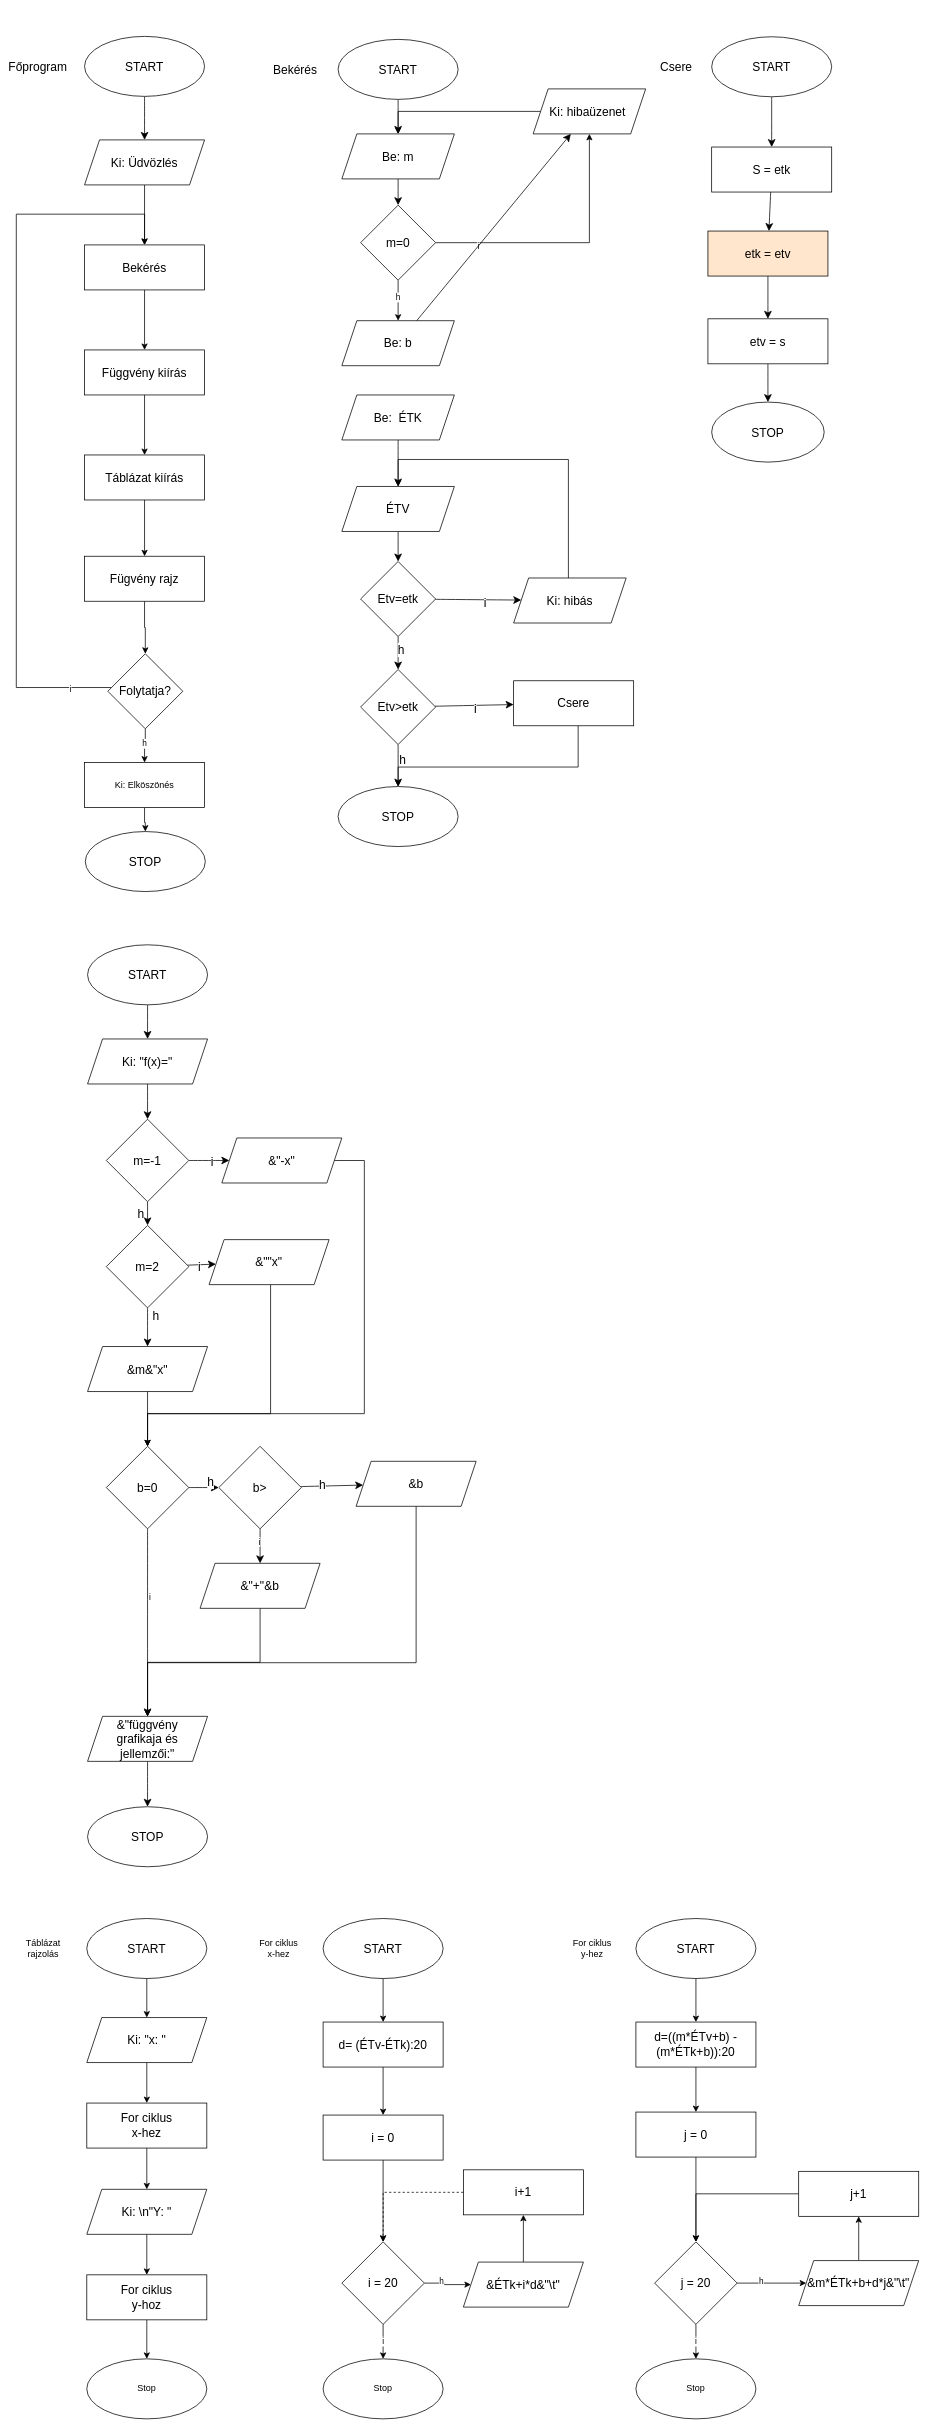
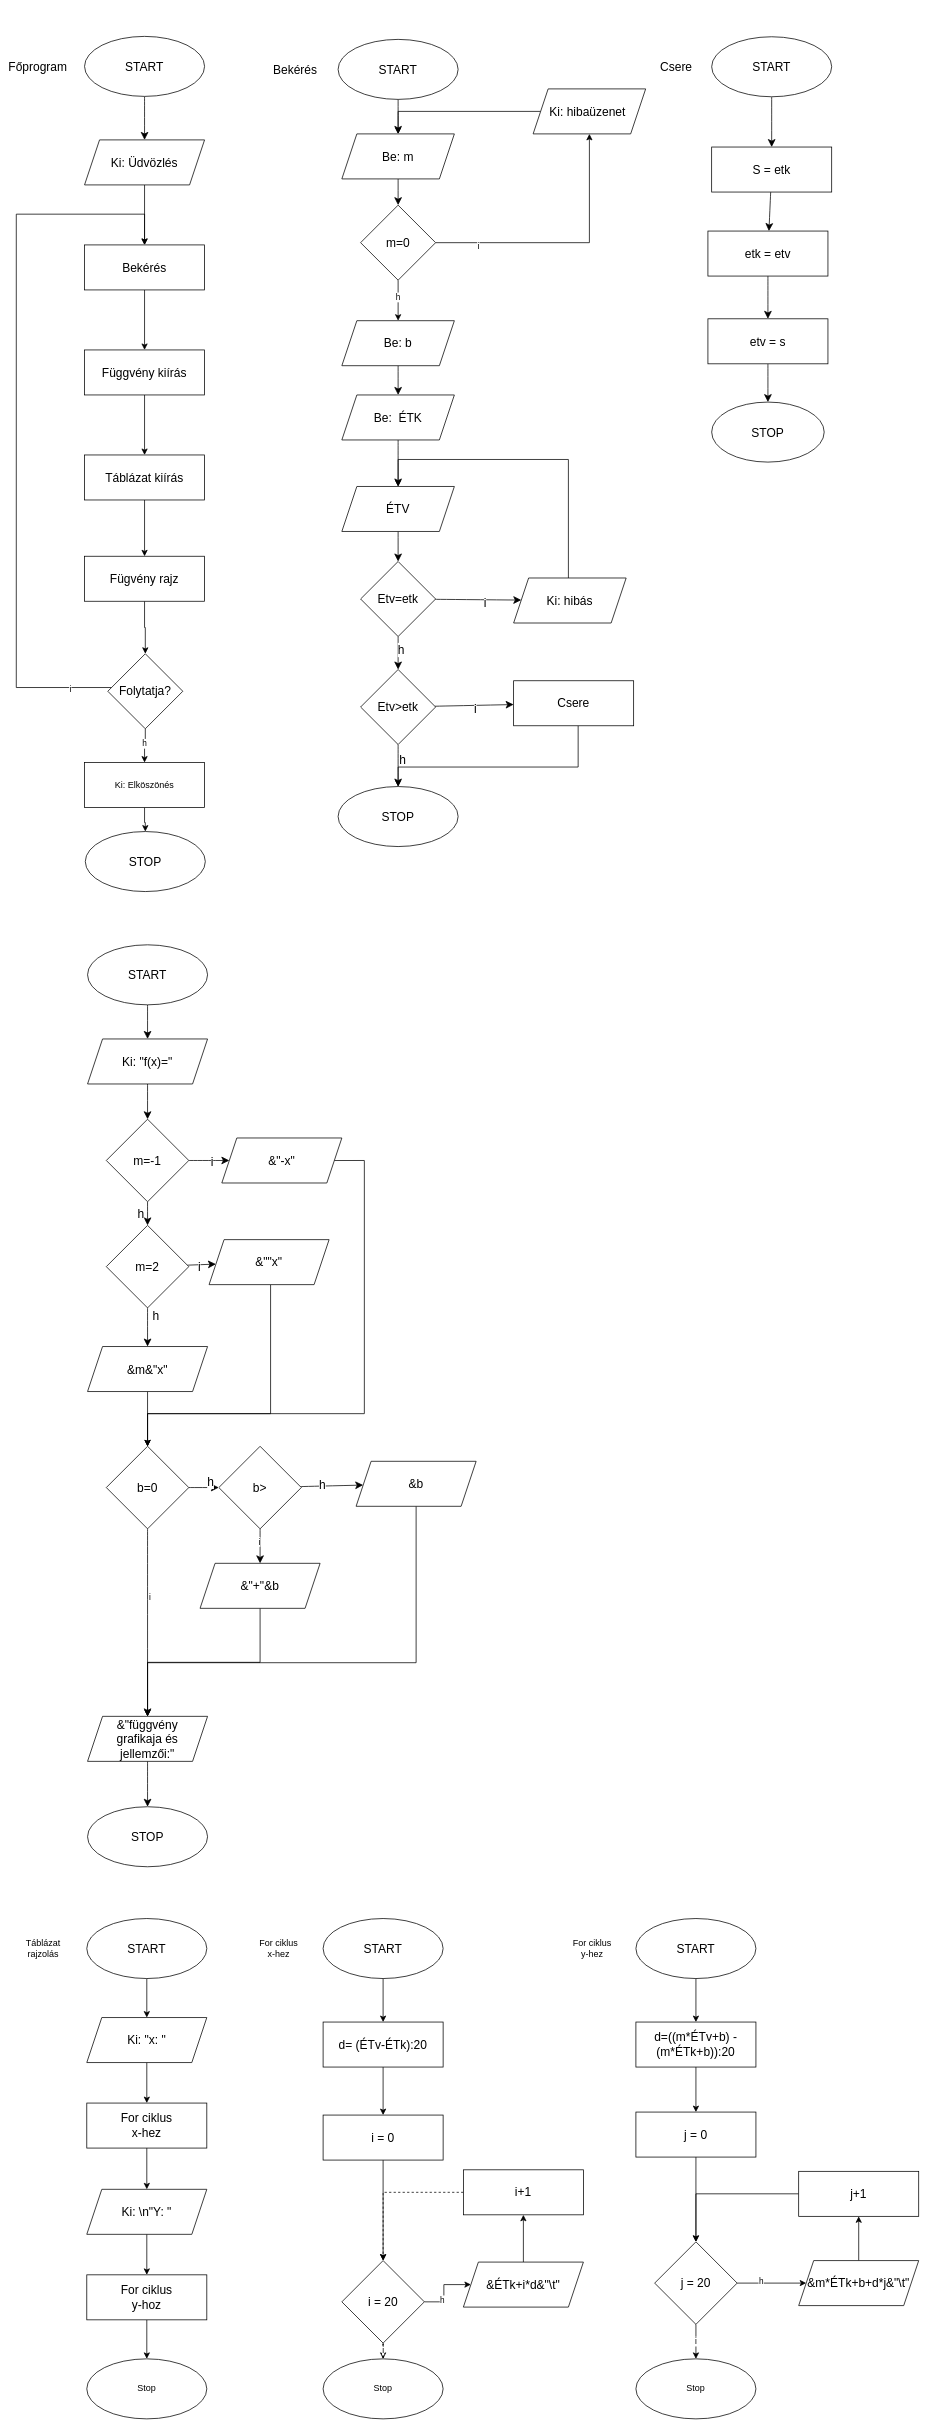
- <mxCell id="15" value="" style="edgeStyle=none;curved=1;rounded=0;orthogonalLoop=1;jettySize=auto;html=1;fontSize=12;startSize=8;endSize=8;" parent="1" source="16" target="14" edge="1"><mxGeometry relative="1" as="geometry" /></mxCell>
+ <mxCell id="15" value="" style="edgeStyle=none;curved=1;rounded=0;orthogonalLoop=1;jettySize=auto;html=1;fontSize=12;startSize=8;endSize=8;" parent="1" source="16" target="18" edge="1"><mxGeometry relative="1" as="geometry" /></mxCell>
- <mxCell id="42" value="etk = etv" style="whiteSpace=wrap;html=1;fontSize=16;fillColor=#ffe6cc;" parent="1" vertex="1"><mxGeometry x="943" y="307.5" width="160" height="60" as="geometry" /></mxCell>
+ <mxCell id="42" value="etk = etv" style="whiteSpace=wrap;html=1;fontSize=16;" parent="1" vertex="1"><mxGeometry x="943" y="307.5" width="160" height="60" as="geometry" /></mxCell>
- <mxCell id="124" value="i = 20" style="rhombus;whiteSpace=wrap;html=1;fontSize=16;" vertex="1" parent="1"><mxGeometry x="455" y="2988" width="110" height="110" as="geometry" /></mxCell>
+ <mxCell id="124" value="i = 20" style="rhombus;whiteSpace=wrap;html=1;fontSize=16;" vertex="1" parent="1"><mxGeometry x="455" y="3013" width="110" height="110" as="geometry" /></mxCell>
